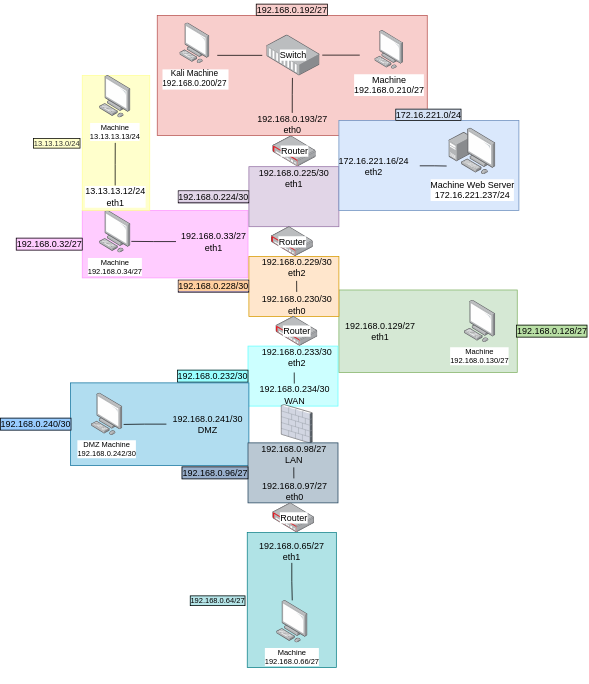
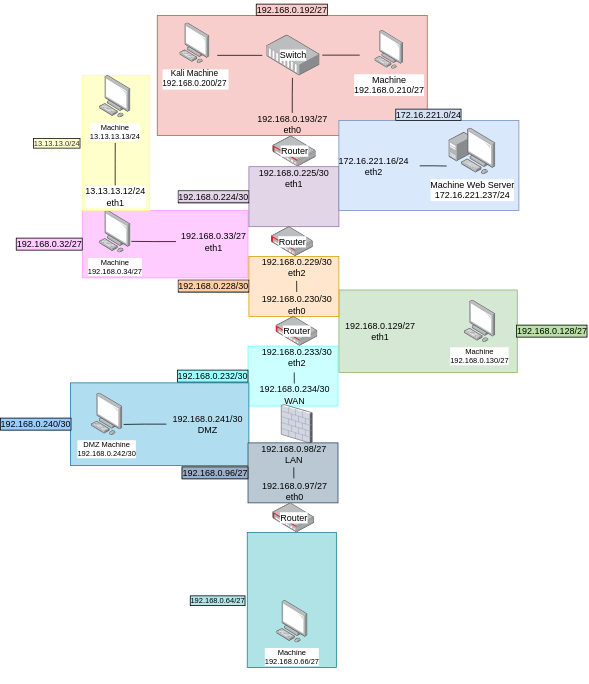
- <mxCell id="47" value="&lt;div&gt;192.168.0.65/27&lt;/div&gt;&lt;div&gt;eth1&lt;/div&gt;" style="text;html=1;align=center;verticalAlign=middle;resizable=0;points=[];autosize=1;strokeColor=none;fillColor=none;fontColor=#000000;" parent="1" vertex="1"><mxGeometry x="265.4" y="720" width="100" height="30" as="geometry" /></mxCell>
- <mxCell id="46" style="edgeStyle=orthogonalEdgeStyle;rounded=0;orthogonalLoop=1;jettySize=auto;html=1;endArrow=none;endFill=0;" edge="1" parent="1" source="47" target="45"><mxGeometry relative="1" as="geometry" /></mxCell>
